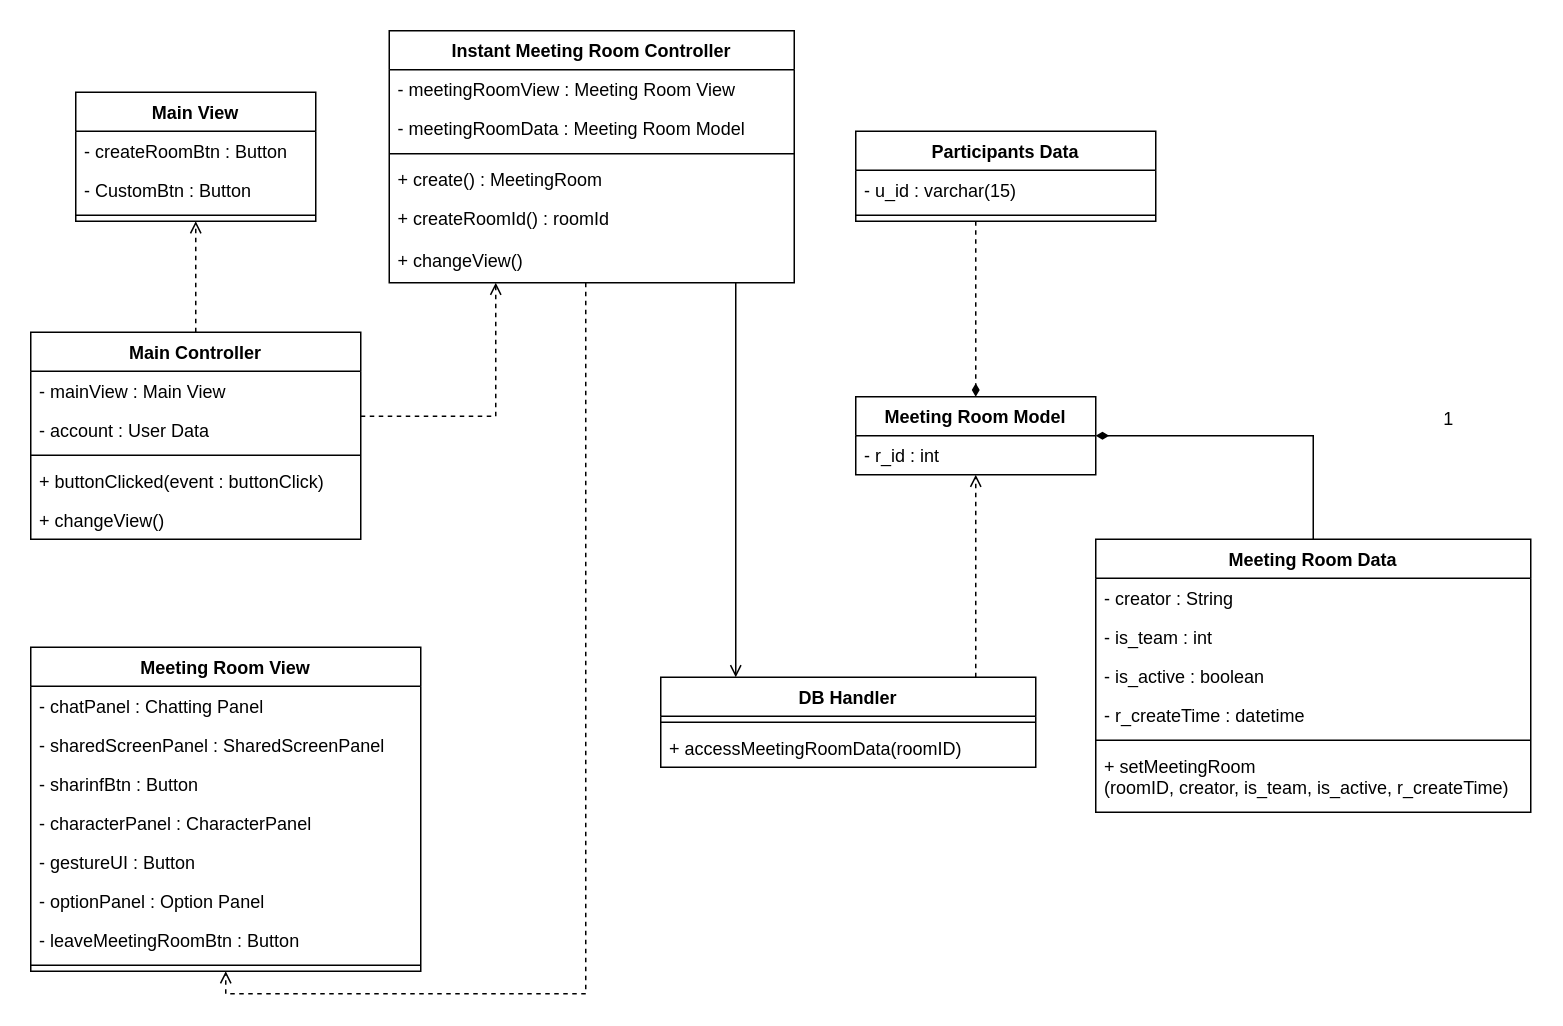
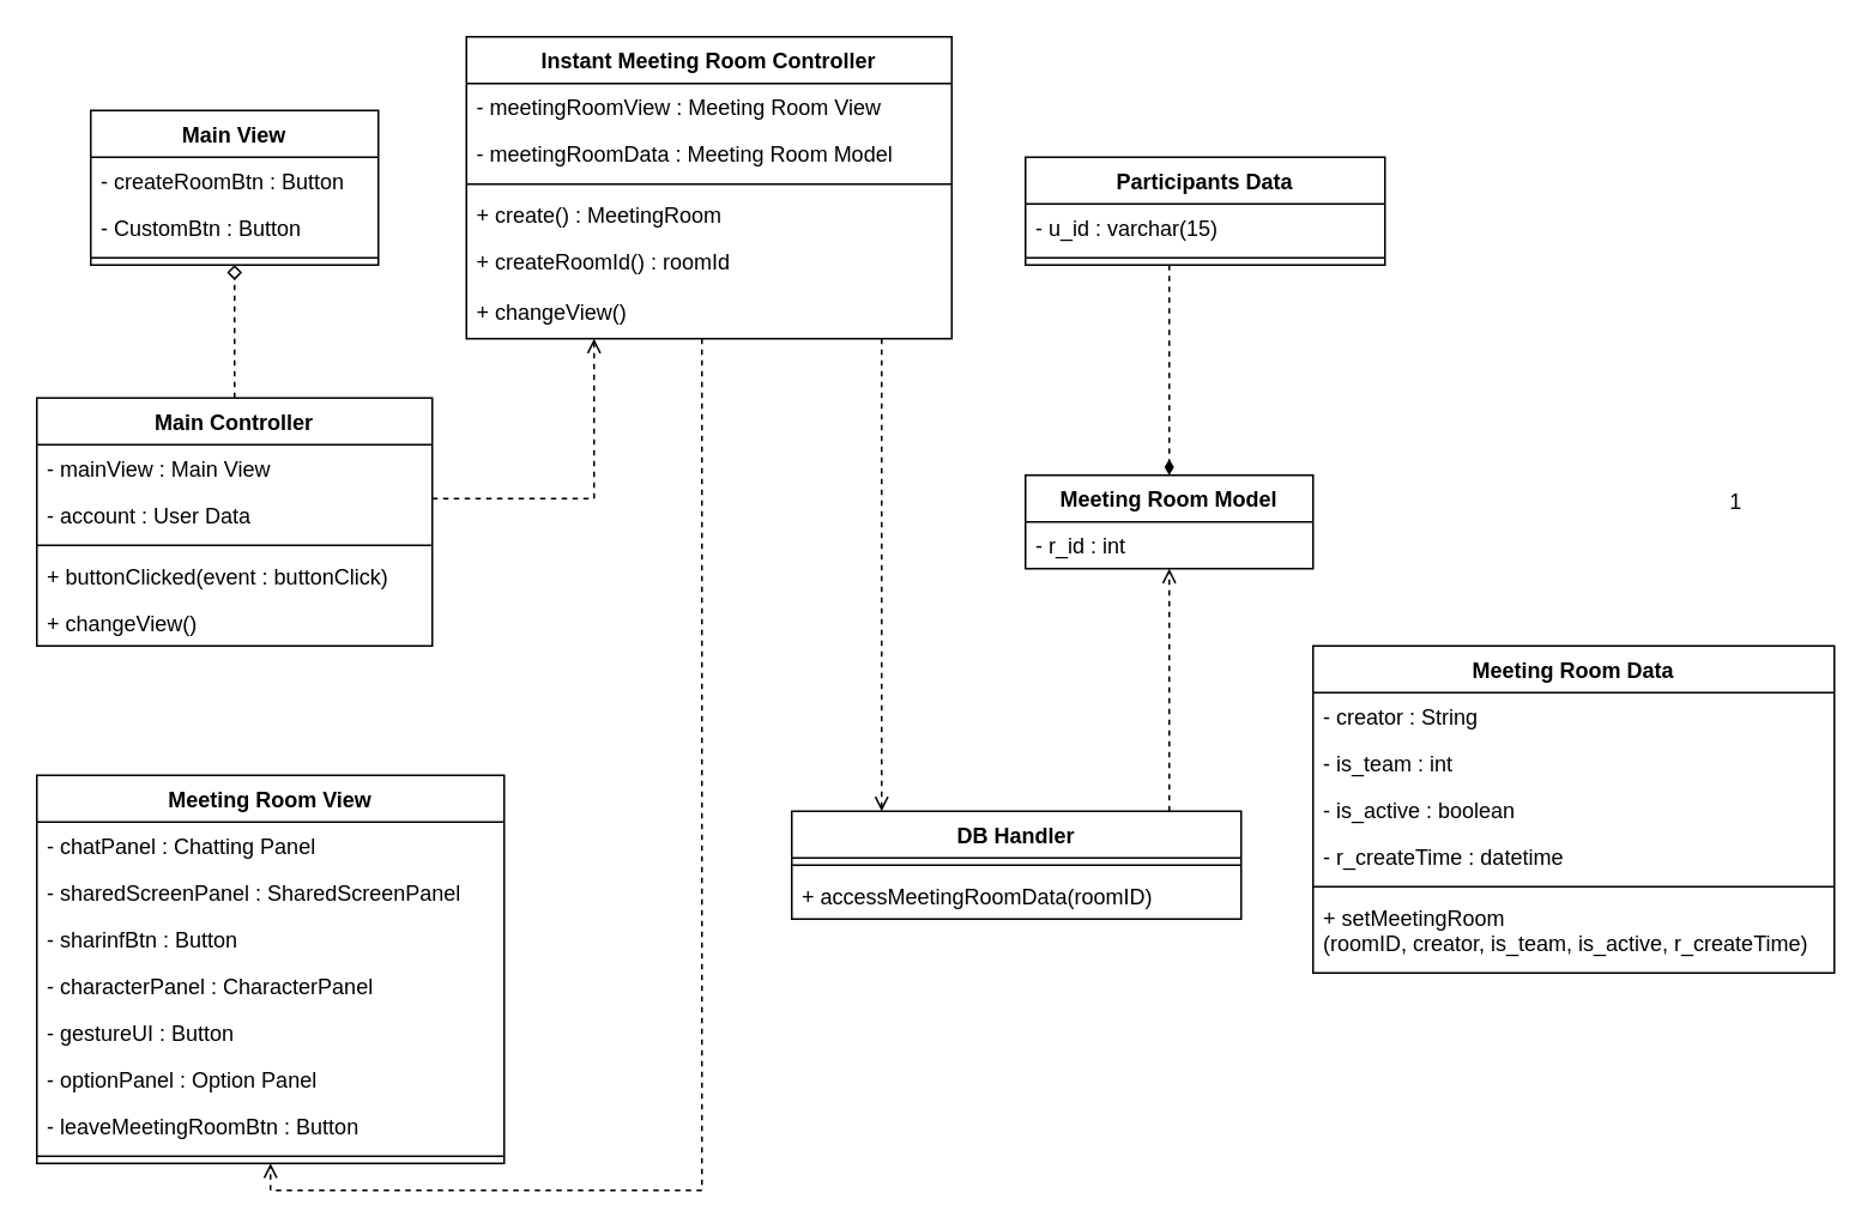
- <mxCell id="12" style="edgeStyle=orthogonalEdgeStyle;rounded=0;orthogonalLoop=1;jettySize=auto;html=1;entryX=0.5;entryY=1;entryDx=0;entryDy=0;endArrow=open;endFill=0;dashed=1;" parent="1" source="13" target="19" edge="1"><mxGeometry relative="1" as="geometry" /></mxCell>
+ <mxCell id="12" style="edgeStyle=orthogonalEdgeStyle;rounded=0;orthogonalLoop=1;jettySize=auto;html=1;entryX=0.5;entryY=1;entryDx=0;entryDy=0;endArrow=diamond;endFill=0;dashed=1;" parent="1" source="13" target="19" edge="1"><mxGeometry relative="1" as="geometry" /></mxCell>
- <mxCell id="41" style="edgeStyle=orthogonalEdgeStyle;rounded=0;orthogonalLoop=1;jettySize=auto;html=1;endArrow=diamondThin;endFill=1;startSize=6;endSize=6;strokeWidth=1;exitX=0.5;exitY=0;exitDx=0;exitDy=0;" parent="1" source="42" target="35" edge="1"><mxGeometry relative="1" as="geometry"><Array as="points"><mxPoint x="875" y="290" /></Array><mxPoint x="920" y="241" as="sourcePoint" /></mxGeometry></mxCell>
- <mxCell id="2" style="edgeStyle=orthogonalEdgeStyle;rounded=0;orthogonalLoop=1;jettySize=auto;html=1;endArrow=open;endFill=0;dashed=0;" parent="1" source="4" target="32" edge="1"><mxGeometry relative="1" as="geometry"><Array as="points"><mxPoint x="490" y="301" /><mxPoint x="490" y="301" /></Array></mxGeometry></mxCell>
+ <mxCell id="2" style="edgeStyle=orthogonalEdgeStyle;rounded=0;orthogonalLoop=1;jettySize=auto;html=1;endArrow=open;endFill=0;dashed=1;" parent="1" source="4" target="32" edge="1"><mxGeometry relative="1" as="geometry"><Array as="points"><mxPoint x="490" y="301" /><mxPoint x="490" y="301" /></Array></mxGeometry></mxCell>
